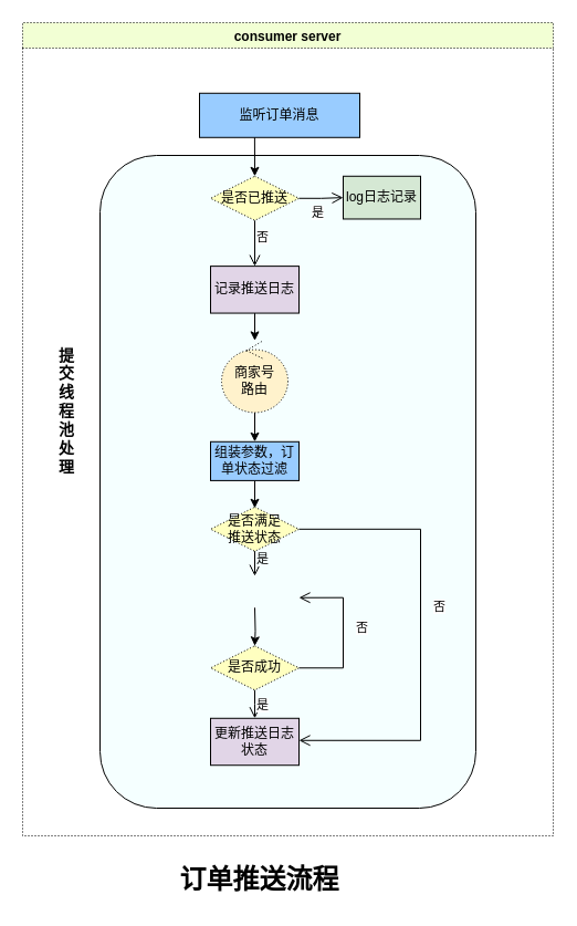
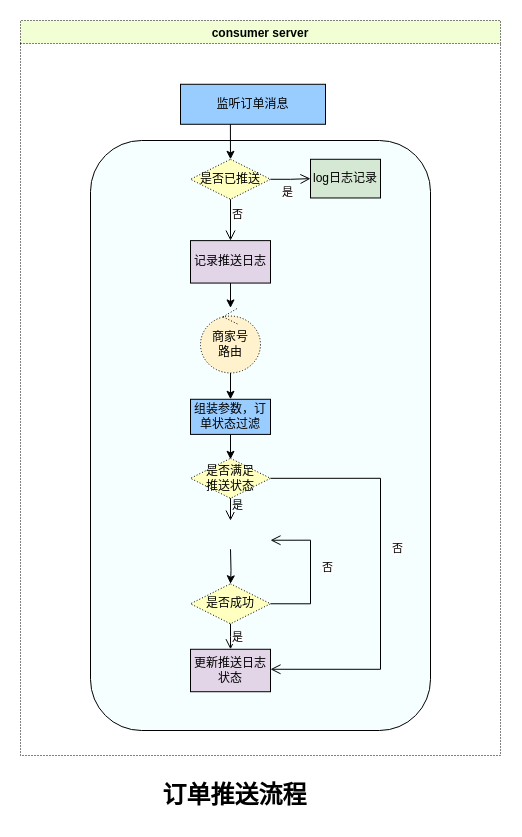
- <mxCell id="17" value="&lt;h3&gt;&lt;font style=&quot;font-size: 14px&quot;&gt;提交线程池处理&lt;/font&gt;&lt;/h3&gt;" style="text;html=1;strokeColor=none;fillColor=none;align=center;verticalAlign=middle;whiteSpace=wrap;rounded=0;" parent="2" vertex="1"><mxGeometry x="30" y="275" width="20" height="151" as="geometry" /></mxCell>
